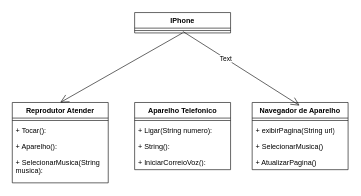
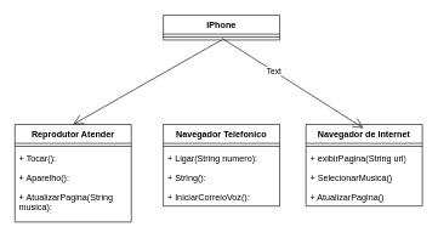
- <mxCell id="7" value="Aparelho Telefonico&lt;div&gt;&lt;br&gt;&lt;/div&gt;" style="swimlane;fontStyle=1;align=center;verticalAlign=top;childLayout=stackLayout;horizontal=1;startSize=26;horizontalStack=0;resizeParent=1;resizeParentMax=0;resizeLast=0;collapsible=1;marginBottom=0;whiteSpace=wrap;html=1;" vertex="1" parent="1"><mxGeometry x="224" y="170" width="160" height="112" as="geometry" /></mxCell>
+ <mxCell id="7" value="Navegador Telefonico&lt;div&gt;&lt;br&gt;&lt;/div&gt;" style="swimlane;fontStyle=1;align=center;verticalAlign=top;childLayout=stackLayout;horizontal=1;startSize=26;horizontalStack=0;resizeParent=1;resizeParentMax=0;resizeLast=0;collapsible=1;marginBottom=0;whiteSpace=wrap;html=1;" vertex="1" parent="1"><mxGeometry x="224" y="170" width="160" height="112" as="geometry" /></mxCell>
- <mxCell id="12" value="Navegador de Aparelho&lt;div&gt;&lt;br&gt;&lt;/div&gt;" style="swimlane;fontStyle=1;align=center;verticalAlign=top;childLayout=stackLayout;horizontal=1;startSize=26;horizontalStack=0;resizeParent=1;resizeParentMax=0;resizeLast=0;collapsible=1;marginBottom=0;whiteSpace=wrap;html=1;" vertex="1" parent="1"><mxGeometry x="420" y="170" width="160" height="112" as="geometry" /></mxCell>
+ <mxCell id="12" value="Navegador de Internet&lt;div&gt;&lt;br&gt;&lt;/div&gt;" style="swimlane;fontStyle=1;align=center;verticalAlign=top;childLayout=stackLayout;horizontal=1;startSize=26;horizontalStack=0;resizeParent=1;resizeParentMax=0;resizeLast=0;collapsible=1;marginBottom=0;whiteSpace=wrap;html=1;" vertex="1" parent="1"><mxGeometry x="420" y="170" width="160" height="112" as="geometry" /></mxCell>
- <mxCell id="6" value="+ SelecionarMusica(String musica&lt;span style=&quot;background-color: initial;&quot;&gt;):&amp;nbsp;&lt;/span&gt;" style="text;strokeColor=none;fillColor=none;align=left;verticalAlign=top;spacingLeft=4;spacingRight=4;overflow=hidden;rotatable=0;points=[[0,0.5],[1,0.5]];portConstraint=eastwest;whiteSpace=wrap;html=1;" vertex="1" parent="2"><mxGeometry y="86" width="160" height="48" as="geometry" /></mxCell>
+ <mxCell id="6" value="+ AtualizarPagina(String musica&lt;span style=&quot;background-color: initial;&quot;&gt;):&amp;nbsp;&lt;/span&gt;" style="text;strokeColor=none;fillColor=none;align=left;verticalAlign=top;spacingLeft=4;spacingRight=4;overflow=hidden;rotatable=0;points=[[0,0.5],[1,0.5]];portConstraint=eastwest;whiteSpace=wrap;html=1;" vertex="1" parent="2"><mxGeometry y="86" width="160" height="48" as="geometry" /></mxCell>
